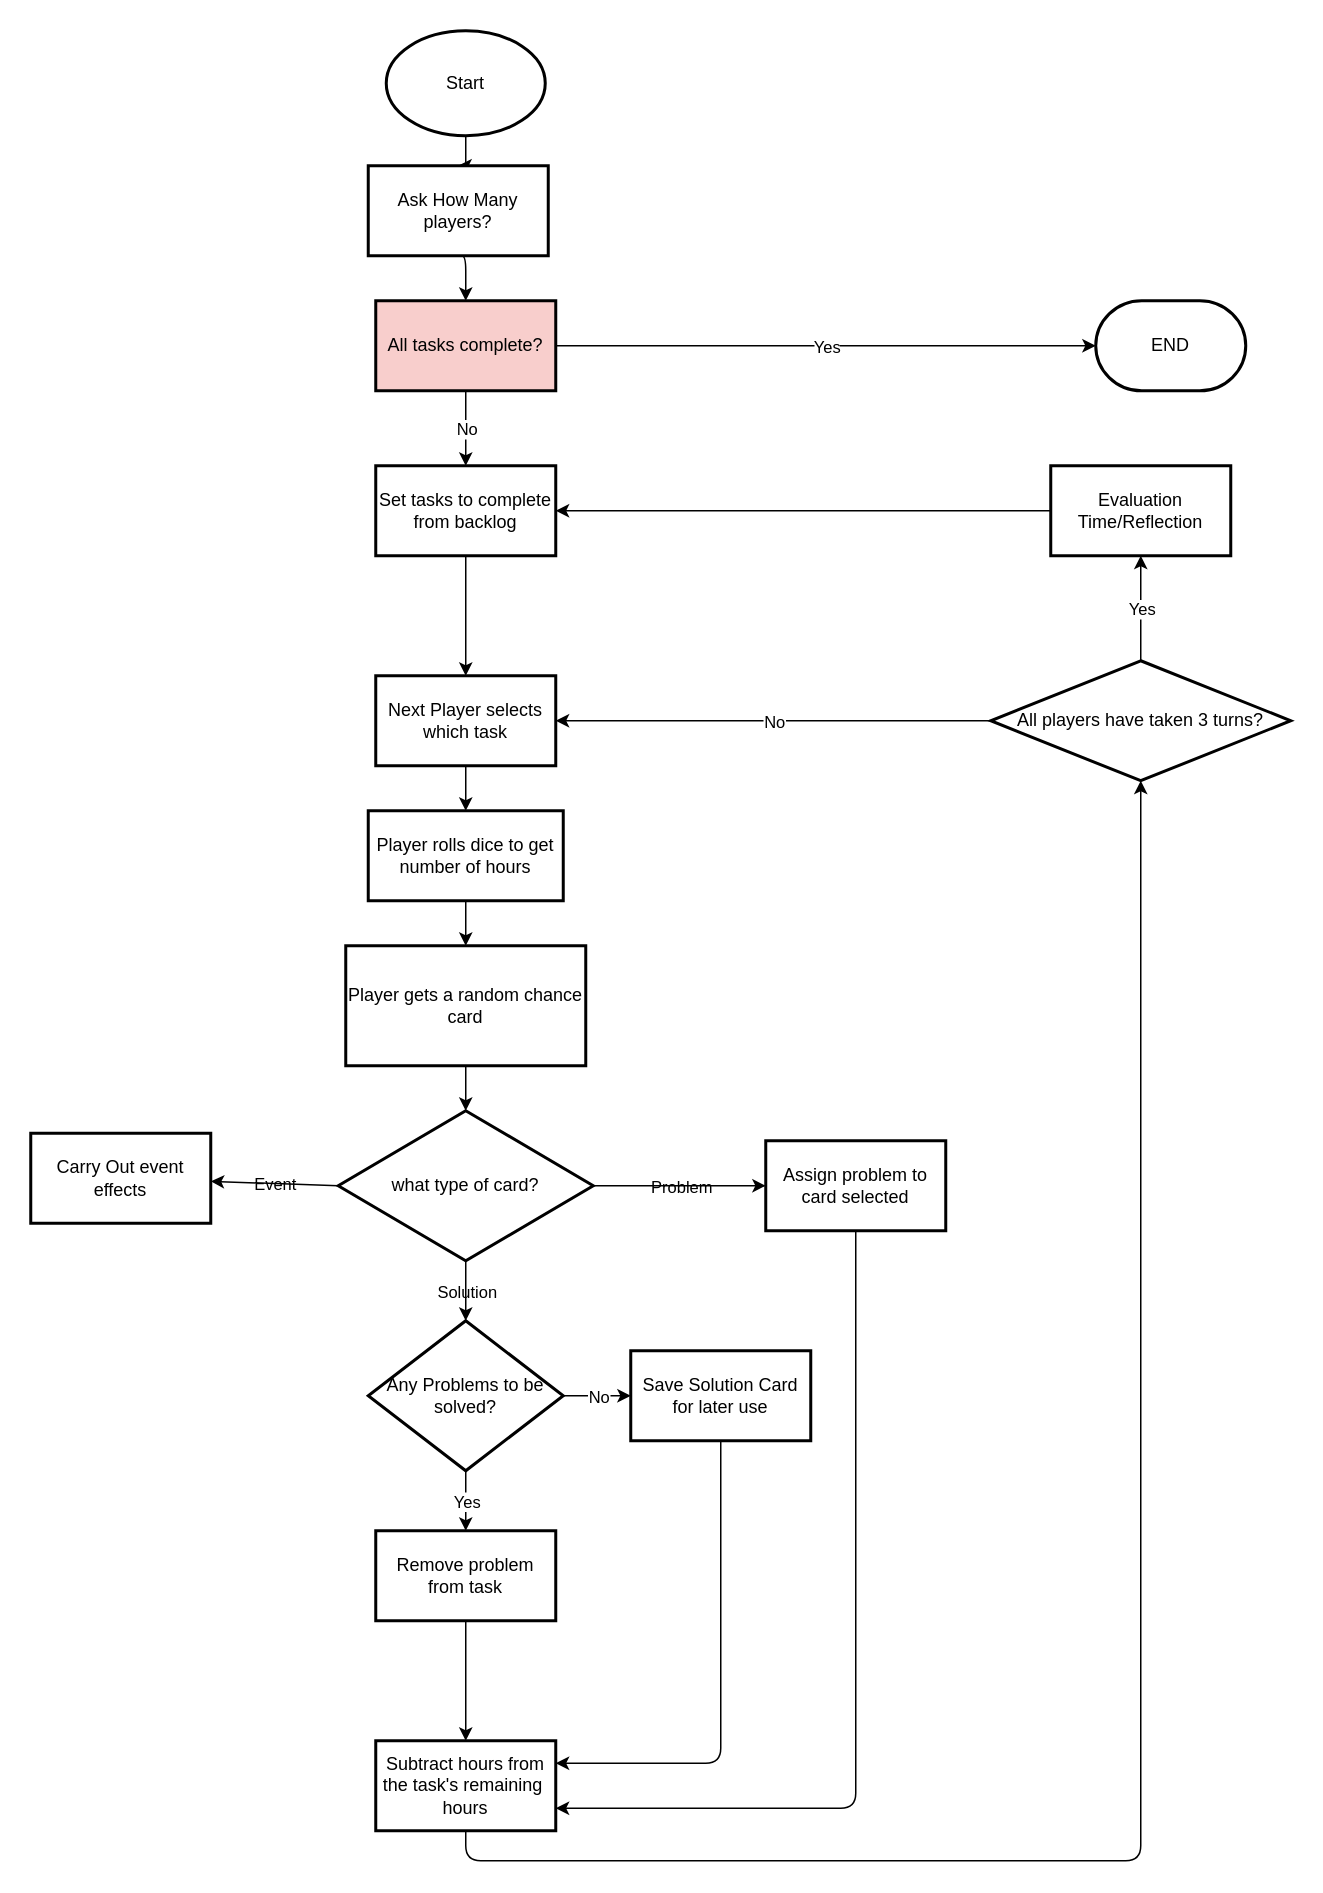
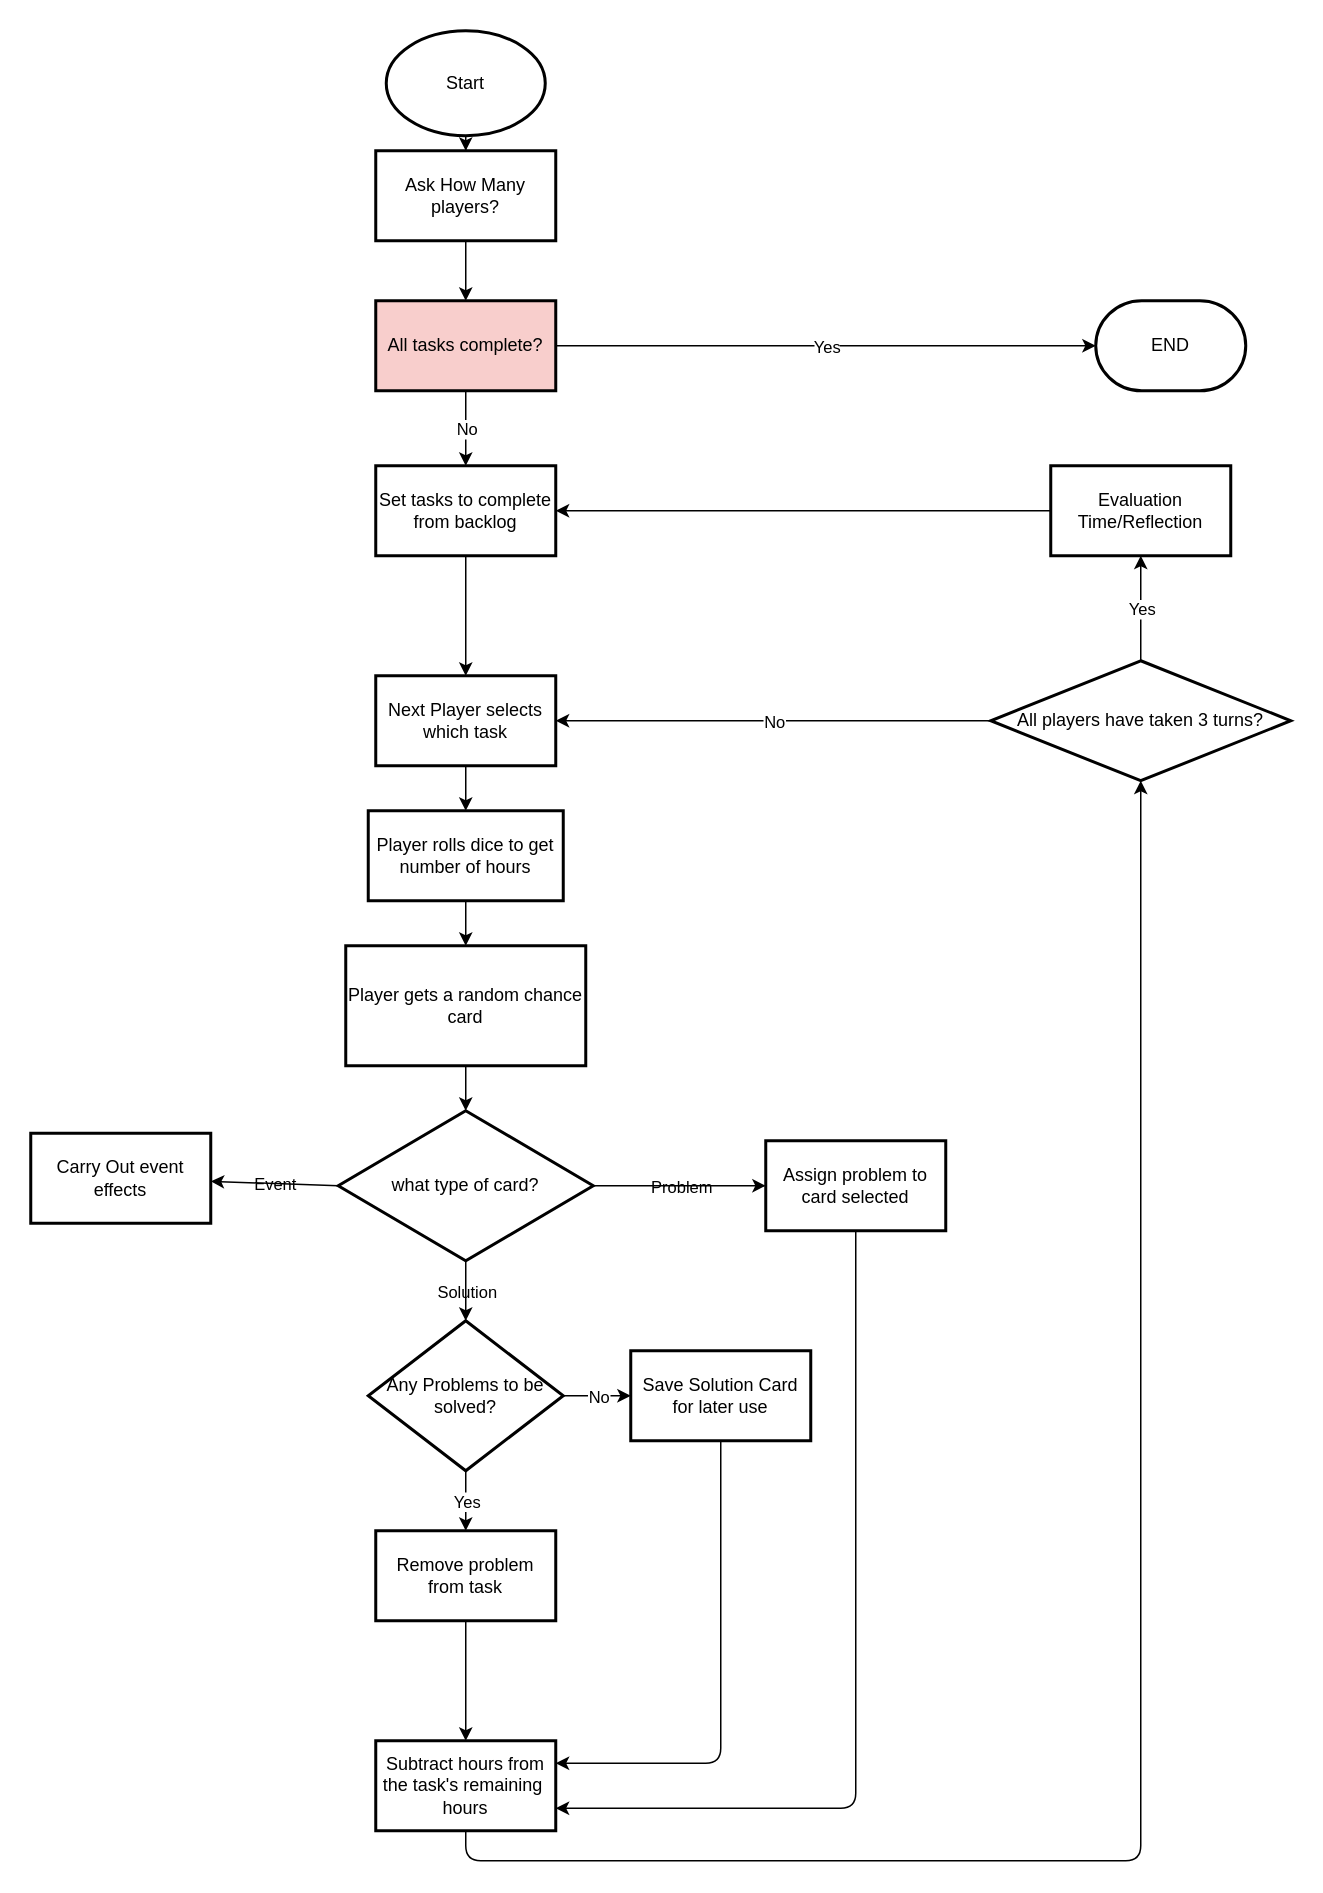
- <mxCell id="4" value="Ask How Many players?" style="whiteSpace=wrap;html=1;strokeWidth=2;labelBackgroundColor=none;rounded=0;" vertex="1" parent="1"><mxGeometry x="245" y="110" width="120" height="60" as="geometry" /></mxCell>
+ <mxCell id="4" value="Ask How Many players?" style="whiteSpace=wrap;html=1;strokeWidth=2;labelBackgroundColor=none;rounded=0;" vertex="1" parent="1"><mxGeometry x="250" y="100" width="120" height="60" as="geometry" /></mxCell>
